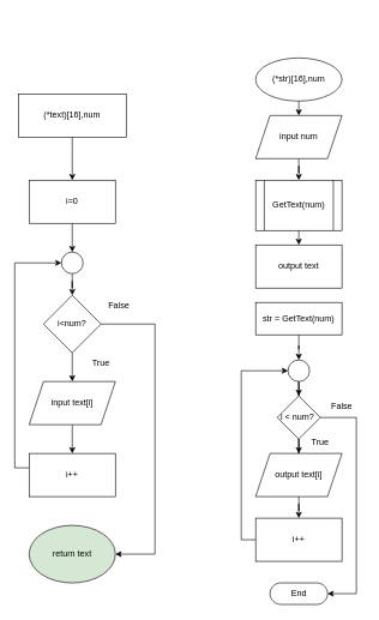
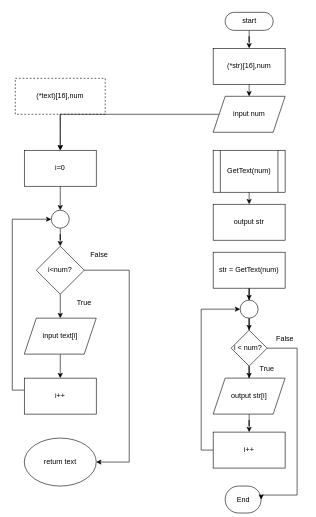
+ <mxCell id="3" value="start" style="html=1;dashed=0;whitespace=wrap;shape=mxgraph.dfd.start" vertex="1" parent="1"><mxGeometry x="375" y="20" width="80" height="30" as="geometry" /></mxCell>
+ <mxCell id="2" style="edgeStyle=orthogonalEdgeStyle;rounded=0;orthogonalLoop=1;jettySize=auto;html=1;entryX=0.5;entryY=0;entryDx=0;entryDy=0;" edge="1" parent="1" source="3" target="5"><mxGeometry relative="1" as="geometry" /></mxCell>
- <mxCell id="5" value="(*str)[16],num" style="ellipse;whiteSpace=wrap;html=1;" vertex="1" parent="1"><mxGeometry x="355" y="80" width="120" height="60" as="geometry" /></mxCell>
+ <mxCell id="5" value="(*str)[16],num" style="rounded=0;whiteSpace=wrap;html=1;" vertex="1" parent="1"><mxGeometry x="355" y="80" width="120" height="60" as="geometry" /></mxCell>
- <mxCell id="11" value="(*text)[16],num" style="rounded=0;whiteSpace=wrap;html=1;" vertex="1" parent="1"><mxGeometry x="25" y="130" width="150" height="60" as="geometry" /></mxCell>
+ <mxCell id="11" value="(*text)[16],num" style="rounded=0;whiteSpace=wrap;html=1;dashed=1;" vertex="1" parent="1"><mxGeometry x="25" y="130" width="150" height="60" as="geometry" /></mxCell>
- <mxCell id="12" style="edgeStyle=orthogonalEdgeStyle;rounded=0;orthogonalLoop=1;jettySize=auto;html=1;entryX=0.5;entryY=0;entryDx=0;entryDy=0;" edge="1" parent="1" source="13" target="9"><mxGeometry relative="1" as="geometry" /></mxCell>
+ <mxCell id="12" style="edgeStyle=orthogonalEdgeStyle;rounded=0;orthogonalLoop=1;jettySize=auto;html=1;" edge="1" parent="1" source="13" target="28"><mxGeometry relative="1" as="geometry" /></mxCell>
- <mxCell id="7" value="output text" style="rounded=0;whiteSpace=wrap;html=1;" vertex="1" parent="1"><mxGeometry x="355" y="340" width="120" height="60" as="geometry" /></mxCell>
+ <mxCell id="7" value="output str" style="rounded=0;whiteSpace=wrap;html=1;" vertex="1" parent="1"><mxGeometry x="355" y="340" width="120" height="60" as="geometry" /></mxCell>
- <mxCell id="15" value="str = GetText(num)" style="rounded=0;whiteSpace=wrap;html=1;" vertex="1" parent="1"><mxGeometry x="355" y="420" width="120" height="45" as="geometry" /></mxCell>
+ <mxCell id="15" value="str = GetText(num)" style="rounded=0;whiteSpace=wrap;html=1;" vertex="1" parent="1"><mxGeometry x="355" y="420" width="120" height="60" as="geometry" /></mxCell>
- <mxCell id="22" value="output text[i]" style="shape=parallelogram;perimeter=parallelogramPerimeter;whiteSpace=wrap;html=1;fixedSize=1;" vertex="1" parent="1"><mxGeometry x="355" y="630" width="120" height="60" as="geometry" /></mxCell>
+ <mxCell id="22" value="output str[i]" style="shape=parallelogram;perimeter=parallelogramPerimeter;whiteSpace=wrap;html=1;fixedSize=1;" vertex="1" parent="1"><mxGeometry x="355" y="630" width="120" height="60" as="geometry" /></mxCell>
- <mxCell id="38" value="return text" style="ellipse;whiteSpace=wrap;html=1;fillColor=#d5e8d4;" vertex="1" parent="1"><mxGeometry x="40" y="730" width="120" height="80" as="geometry" /></mxCell>
+ <mxCell id="38" value="return text" style="ellipse;whiteSpace=wrap;html=1;" vertex="1" parent="1"><mxGeometry x="40" y="730" width="120" height="80" as="geometry" /></mxCell>
- <mxCell id="8" value="End" style="html=1;dashed=0;whitespace=wrap;shape=mxgraph.dfd.start" vertex="1" parent="1"><mxGeometry x="375" y="810" width="80" height="30" as="geometry" /></mxCell>
+ <mxCell id="8" value="End" style="html=1;dashed=0;whitespace=wrap;shape=mxgraph.dfd.start" vertex="1" parent="1"><mxGeometry x="375" y="810" width="60" height="45" as="geometry" /></mxCell>
